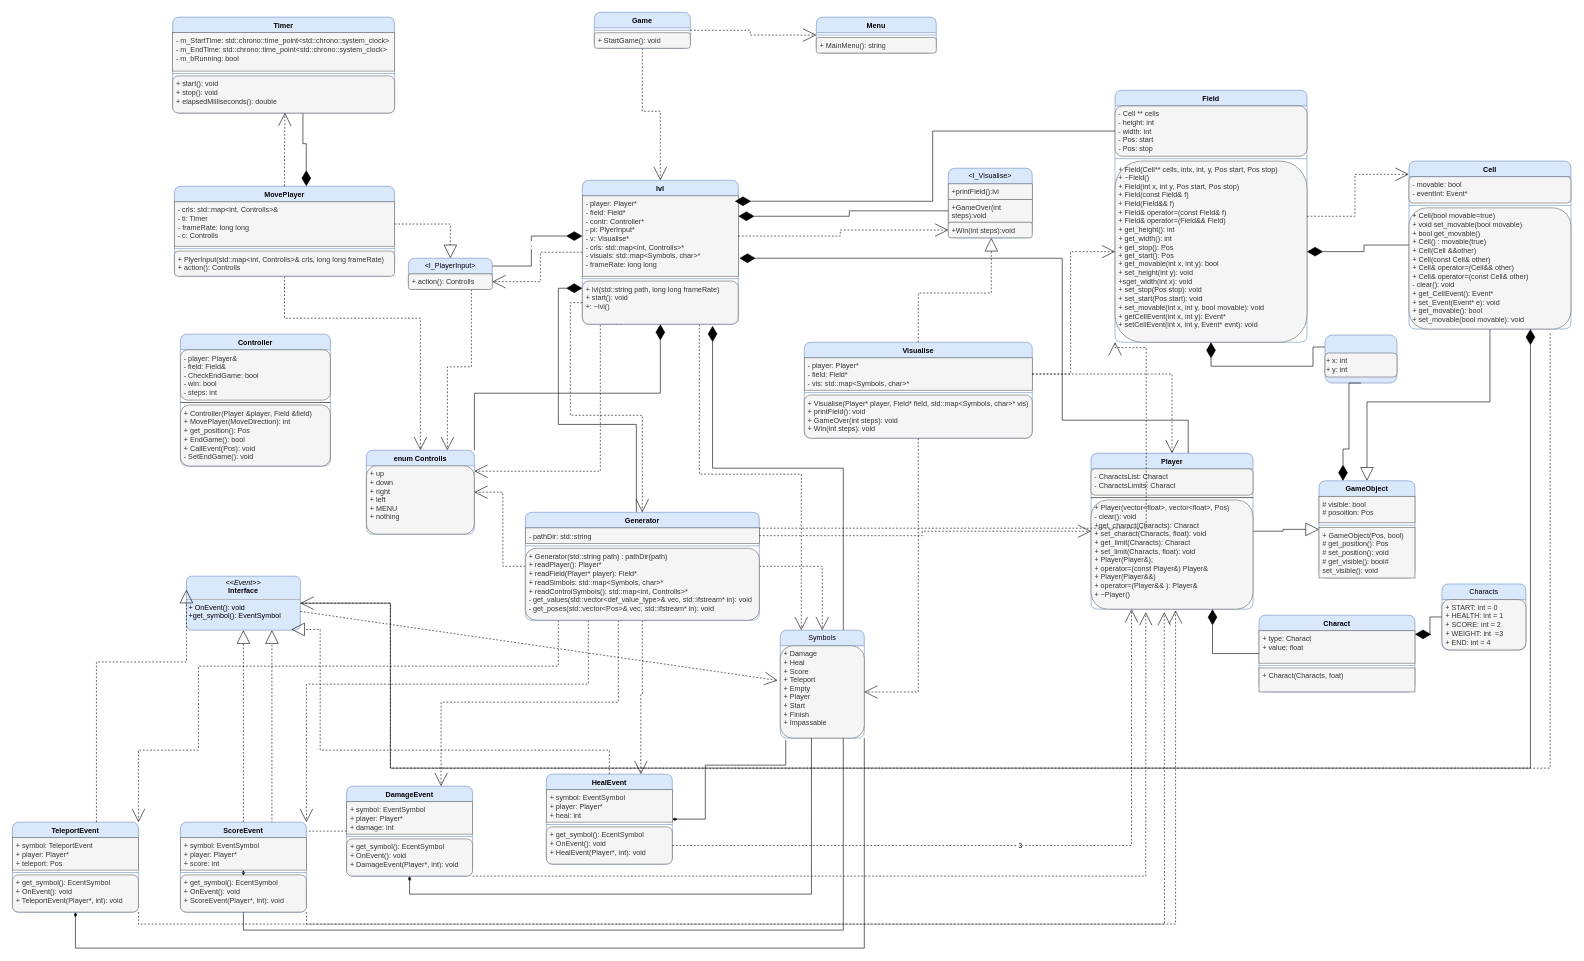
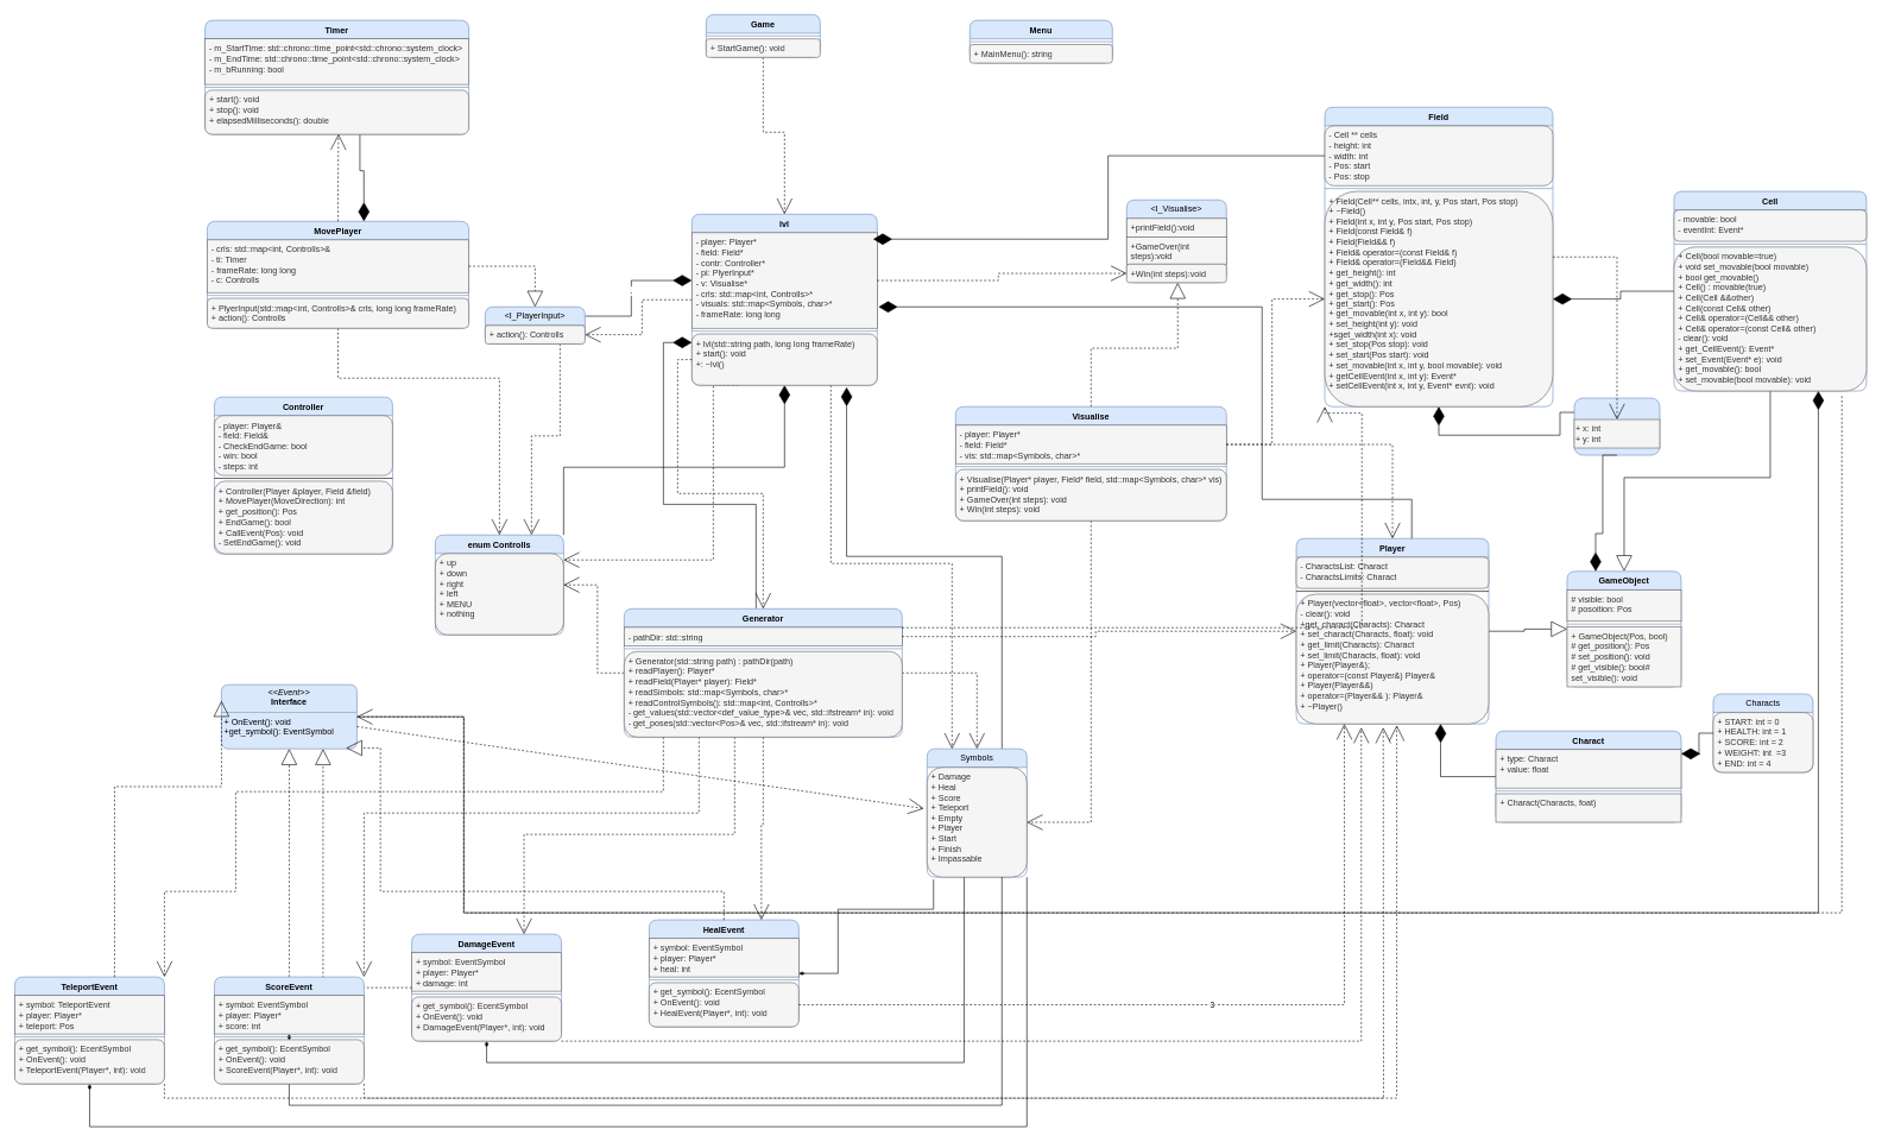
- <mxCell id="78" style="edgeStyle=orthogonalEdgeStyle;rounded=0;orthogonalLoop=1;jettySize=auto;html=1;dashed=1;endArrow=open;endFill=0;endSize=20;" parent="1" source="80" target="83" edge="1"><mxGeometry relative="1" as="geometry" /></mxCell>
- <mxCell id="58" style="edgeStyle=orthogonalEdgeStyle;rounded=0;orthogonalLoop=1;jettySize=auto;html=1;entryX=-0.002;entryY=0.079;entryDx=0;entryDy=0;entryPerimeter=0;dashed=1;endArrow=open;endFill=0;endSize=20;" parent="1" source="32" target="38" edge="1"><mxGeometry relative="1" as="geometry" /></mxCell>
+ <mxCell id="58" style="edgeStyle=orthogonalEdgeStyle;rounded=0;orthogonalLoop=1;jettySize=auto;html=1;dashed=1;endArrow=open;endFill=0;endSize=20;" parent="1" source="32" target="44" edge="1"><mxGeometry relative="1" as="geometry" /></mxCell>
- <mxCell id="132" value="+printField():lvl" style="text;strokeColor=#666666;fillColor=#f5f5f5;align=left;verticalAlign=top;spacingLeft=4;spacingRight=4;overflow=hidden;rotatable=0;points=[[0,0.5],[1,0.5]];portConstraint=eastwest;whiteSpace=wrap;html=1;fontColor=#333333;" vertex="1" parent="131"><mxGeometry y="26" width="140" height="26" as="geometry" /></mxCell>
+ <mxCell id="132" value="+printField():void" style="text;strokeColor=#666666;fillColor=#f5f5f5;align=left;verticalAlign=top;spacingLeft=4;spacingRight=4;overflow=hidden;rotatable=0;points=[[0,0.5],[1,0.5]];portConstraint=eastwest;whiteSpace=wrap;html=1;fontColor=#333333;" vertex="1" parent="131"><mxGeometry y="26" width="140" height="26" as="geometry" /></mxCell>
- <mxCell id="89" style="edgeStyle=orthogonalEdgeStyle;rounded=0;orthogonalLoop=1;jettySize=auto;html=1;exitX=1;exitY=0.25;exitDx=0;exitDy=0;entryX=0;entryY=0.5;entryDx=0;entryDy=0;startArrow=diamondThin;startFill=1;endArrow=none;endFill=0;endSize=24;targetPerimeterSpacing=24;startSize=24;" edge="1" parent="1" source="90" target="133"><mxGeometry relative="1" as="geometry" /></mxCell>
- <mxCell id="44" value="+ x: int&lt;br&gt;+ y: int" style="rounded=1;whiteSpace=wrap;html=1;align=left;fillColor=#f5f5f5;fontColor=#333333;strokeColor=#666666;" parent="42" vertex="1"><mxGeometry y="30" width="120" height="40" as="geometry" /></mxCell>
+ <mxCell id="44" value="+ x: int&lt;br&gt;+ y: int" style="whiteSpace=wrap;html=1;align=left;fillColor=#f5f5f5;fontColor=#333333;strokeColor=#666666;rounded=0;" parent="42" vertex="1"><mxGeometry y="30" width="120" height="40" as="geometry" /></mxCell>
